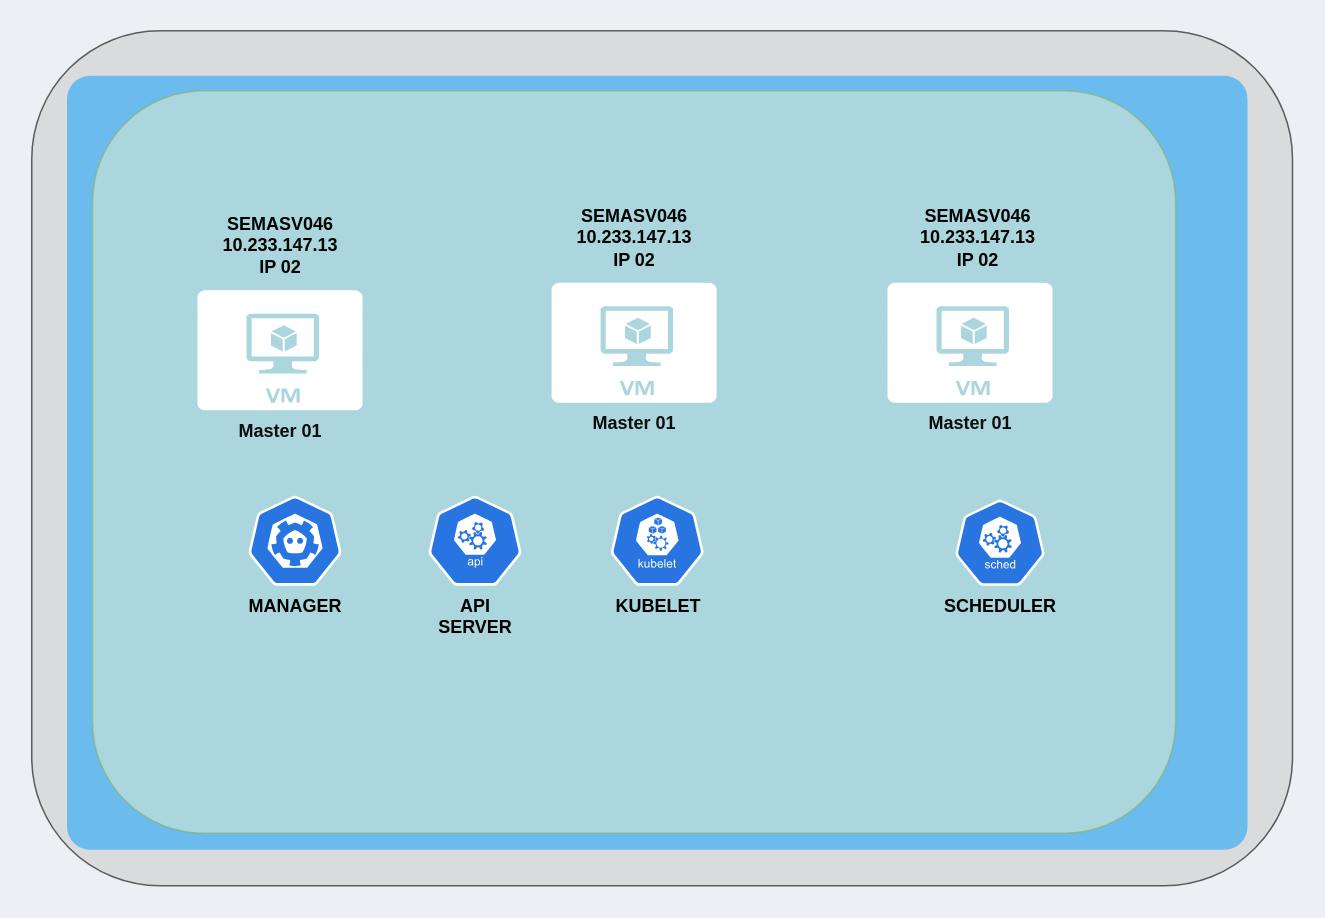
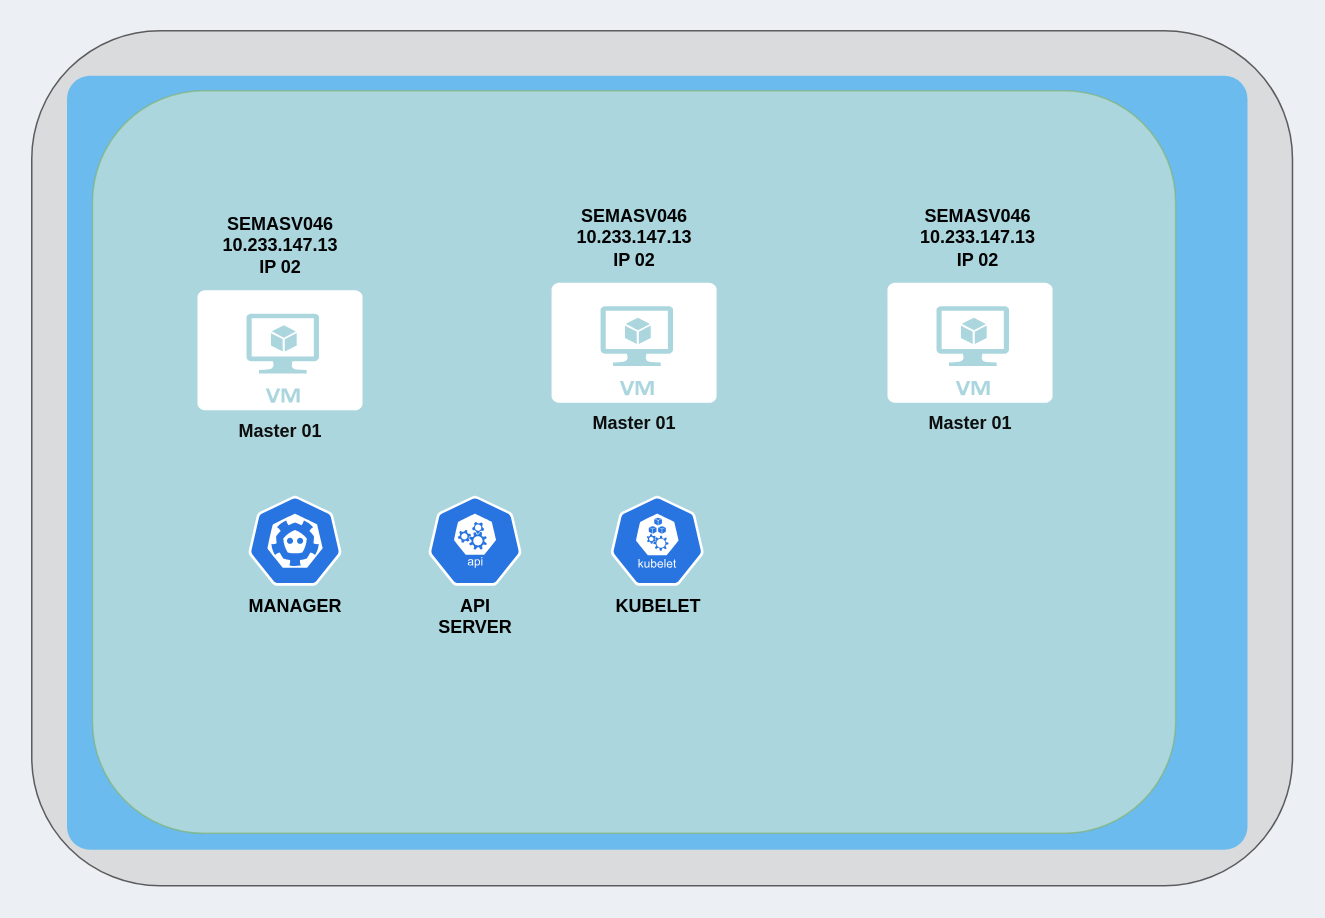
- <mxCell id="14" value="SCHEDULER" style="sketch=0;html=1;dashed=0;whitespace=wrap;fillColor=#2875E2;strokeColor=#ffffff;points=[[0.005,0.63,0],[0.1,0.2,0],[0.9,0.2,0],[0.5,0,0],[0.995,0.63,0],[0.72,0.99,0],[0.5,1,0],[0.28,0.99,0]];verticalLabelPosition=bottom;align=center;verticalAlign=top;shape=mxgraph.kubernetes.icon;prIcon=sched;fontStyle=1" vertex="1" parent="1"><mxGeometry x="631" y="332.5" width="70" height="57.5" as="geometry" /></mxCell>
